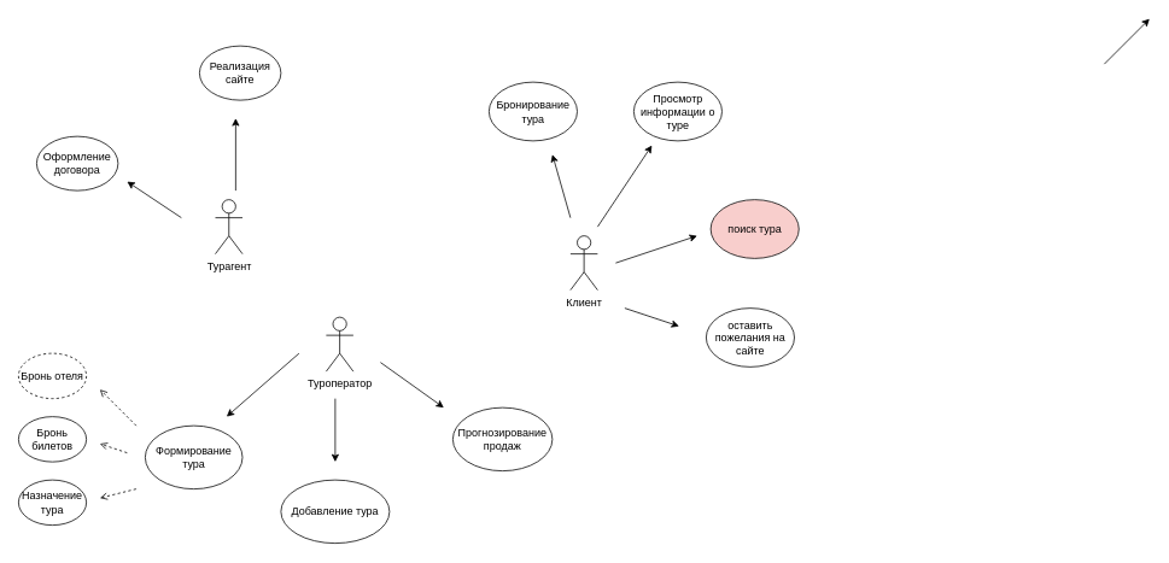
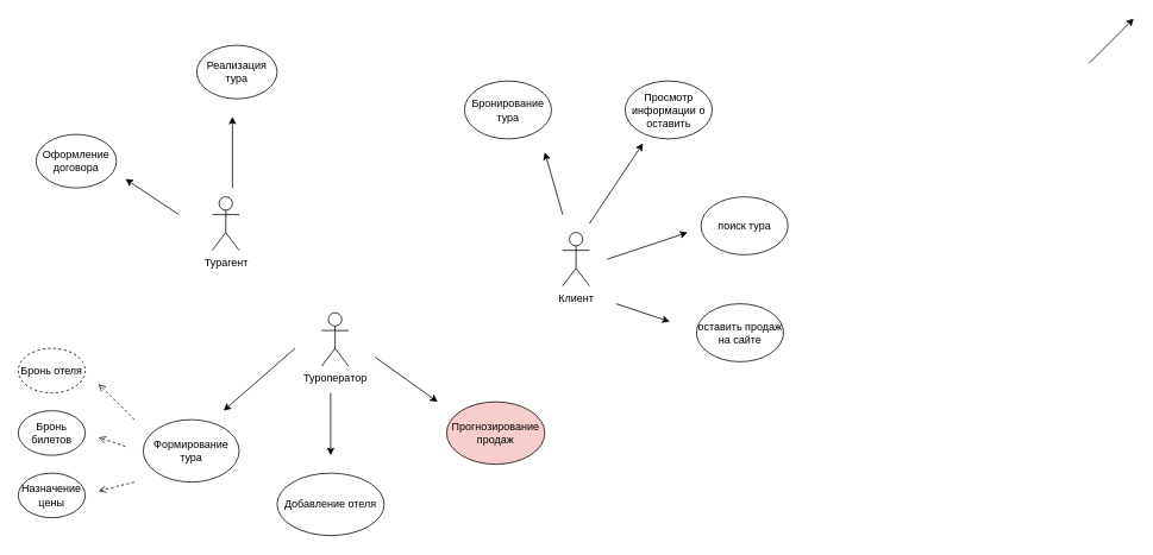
- <mxCell id="24" value="Реализация сайте" style="ellipse;whiteSpace=wrap;html=1;" vertex="1" parent="1"><mxGeometry x="220" y="50" width="90" height="60" as="geometry" /></mxCell>
+ <mxCell id="24" value="Реализация тура" style="ellipse;whiteSpace=wrap;html=1;" vertex="1" parent="1"><mxGeometry x="220" y="50" width="90" height="60" as="geometry" /></mxCell>
- <mxCell id="27" value="Бронирование тура" style="ellipse;whiteSpace=wrap;html=1;" vertex="1" parent="1"><mxGeometry x="540" y="90" width="97.5" height="65" as="geometry" /></mxCell>
+ <mxCell id="27" value="Бронирование тура" style="ellipse;whiteSpace=wrap;html=1;" vertex="1" parent="1"><mxGeometry x="520" y="90" width="97.5" height="65" as="geometry" /></mxCell>
- <mxCell id="28" value="Просмотр информации о туре" style="ellipse;whiteSpace=wrap;html=1;" vertex="1" parent="1"><mxGeometry x="700" y="90" width="97.5" height="65" as="geometry" /></mxCell>
+ <mxCell id="28" value="Просмотр информации о оставить" style="ellipse;whiteSpace=wrap;html=1;" vertex="1" parent="1"><mxGeometry x="700" y="90" width="97.5" height="65" as="geometry" /></mxCell>
- <mxCell id="29" value="поиск тура" style="ellipse;whiteSpace=wrap;html=1;fillColor=#f8cecc;" vertex="1" parent="1"><mxGeometry x="785" y="220" width="97.5" height="65" as="geometry" /></mxCell>
+ <mxCell id="29" value="поиск тура" style="ellipse;whiteSpace=wrap;html=1;" vertex="1" parent="1"><mxGeometry x="785" y="220" width="97.5" height="65" as="geometry" /></mxCell>
- <mxCell id="26" value="оставить пожелания на сайте" style="ellipse;whiteSpace=wrap;html=1;" vertex="1" parent="1"><mxGeometry x="780" y="340" width="97.5" height="65" as="geometry" /></mxCell>
+ <mxCell id="26" value="оставить продаж на сайте" style="ellipse;whiteSpace=wrap;html=1;" vertex="1" parent="1"><mxGeometry x="780" y="340" width="97.5" height="65" as="geometry" /></mxCell>
- <mxCell id="7" value="Прогнозирование продаж" style="ellipse;whiteSpace=wrap;html=1;" vertex="1" parent="1"><mxGeometry x="500" y="450" width="110" height="70" as="geometry" /></mxCell>
+ <mxCell id="7" value="Прогнозирование продаж" style="ellipse;whiteSpace=wrap;html=1;fillColor=#f8cecc;" vertex="1" parent="1"><mxGeometry x="500" y="450" width="110" height="70" as="geometry" /></mxCell>
- <mxCell id="21" value="Назначение тура" style="ellipse;whiteSpace=wrap;html=1;" vertex="1" parent="1"><mxGeometry x="20" y="530" width="75" height="50" as="geometry" /></mxCell>
+ <mxCell id="21" value="Назначение цены" style="ellipse;whiteSpace=wrap;html=1;" vertex="1" parent="1"><mxGeometry x="20" y="530" width="75" height="50" as="geometry" /></mxCell>
- <mxCell id="6" value="Добавление тура" style="ellipse;whiteSpace=wrap;html=1;" vertex="1" parent="1"><mxGeometry x="310" y="530" width="120" height="70" as="geometry" /></mxCell>
+ <mxCell id="6" value="Добавление отеля" style="ellipse;whiteSpace=wrap;html=1;" vertex="1" parent="1"><mxGeometry x="310" y="530" width="120" height="70" as="geometry" /></mxCell>
